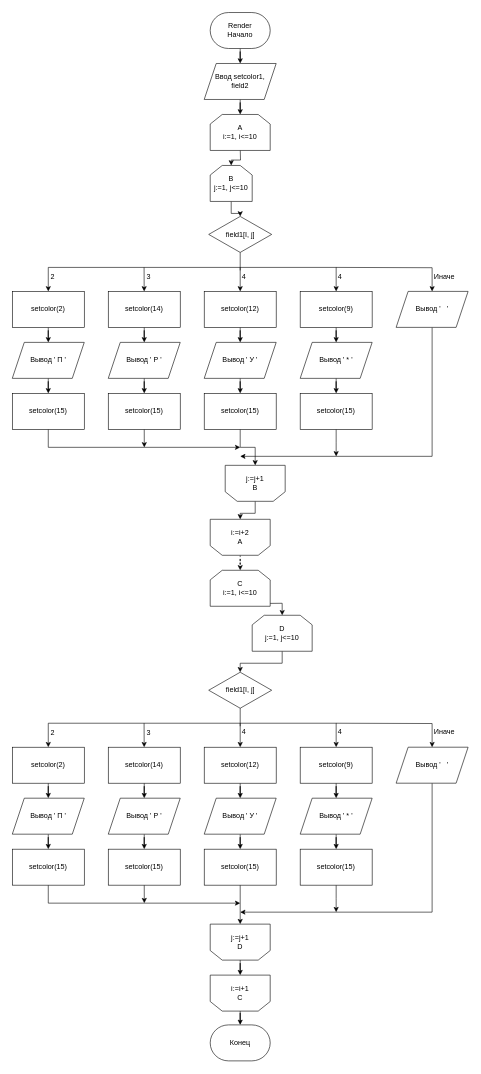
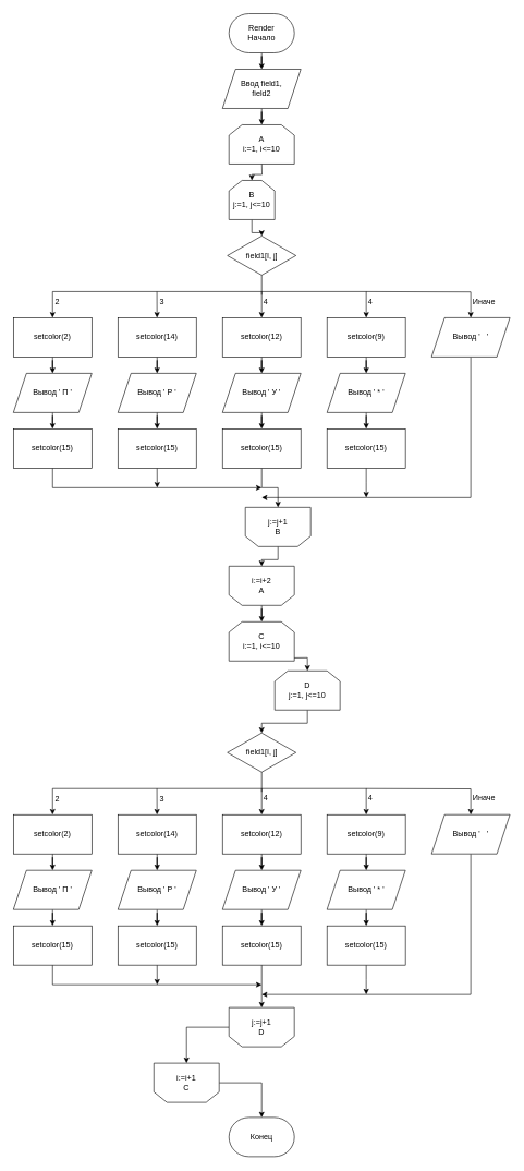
- <mxCell id="53" value="Ввод&amp;nbsp;setcolor1, &lt;br&gt;field2" style="shape=parallelogram;perimeter=parallelogramPerimeter;whiteSpace=wrap;html=1;fixedSize=1;strokeWidth=1;" parent="1" vertex="1"><mxGeometry x="340" y="105" width="120" height="60" as="geometry" /></mxCell>
+ <mxCell id="53" value="Ввод&amp;nbsp;field1, &lt;br&gt;field2" style="shape=parallelogram;perimeter=parallelogramPerimeter;whiteSpace=wrap;html=1;fixedSize=1;strokeWidth=1;" parent="1" vertex="1"><mxGeometry x="340" y="105" width="120" height="60" as="geometry" /></mxCell>
- <mxCell id="41" value="" style="edgeStyle=orthogonalEdgeStyle;rounded=0;orthogonalLoop=1;jettySize=auto;html=1;dashed=1;" parent="1" source="42" target="55" edge="1"><mxGeometry relative="1" as="geometry" /></mxCell>
+ <mxCell id="41" value="" style="edgeStyle=orthogonalEdgeStyle;rounded=0;orthogonalLoop=1;jettySize=auto;html=1;" parent="1" source="42" target="55" edge="1"><mxGeometry relative="1" as="geometry" /></mxCell>
- <mxCell id="92" value="i:=i+1&lt;br&gt;C" style="shape=loopLimit;whiteSpace=wrap;html=1;strokeWidth=1;flipV=1;" parent="1" vertex="1"><mxGeometry x="350" y="1625" width="100" height="60" as="geometry" /></mxCell>
+ <mxCell id="92" value="i:=i+1&lt;br&gt;C" style="shape=loopLimit;whiteSpace=wrap;html=1;strokeWidth=1;flipV=1;" parent="1" vertex="1"><mxGeometry x="235" y="1625" width="100" height="60" as="geometry" /></mxCell>
